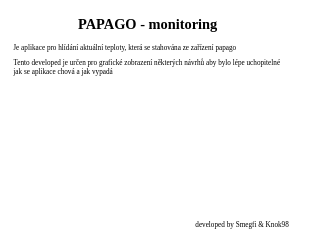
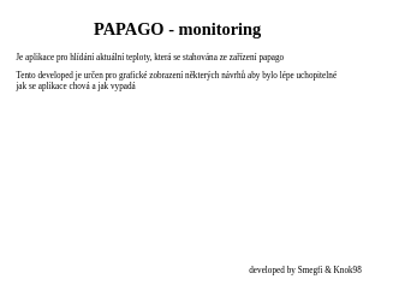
- <mxCell id="3" value="developed by Smegfi &amp;amp; Knok98" style="text;html=1;align=center;verticalAlign=middle;resizable=0;points=[];autosize=1;strokeColor=none;fillColor=none;fontFamily=Architects Daughter;fontSource=https%3A%2F%2Ffonts.googleapis.com%2Fcss%3Ffamily%3DArchitects%2BDaughter;" vertex="1" parent="1"><mxGeometry x="303" y="360" width="200" height="30" as="geometry" /></mxCell>
+ <mxCell id="3" value="developed by Smegfi &amp;amp; Knok98" style="text;html=1;align=center;verticalAlign=middle;resizable=0;points=[];autosize=1;strokeColor=none;fillColor=none;fontFamily=Architects Daughter;fontSource=https%3A%2F%2Ffonts.googleapis.com%2Fcss%3Ffamily%3DArchitects%2BDaughter;" vertex="1" parent="1"><mxGeometry x="323" y="360" width="200" height="30" as="geometry" /></mxCell>
